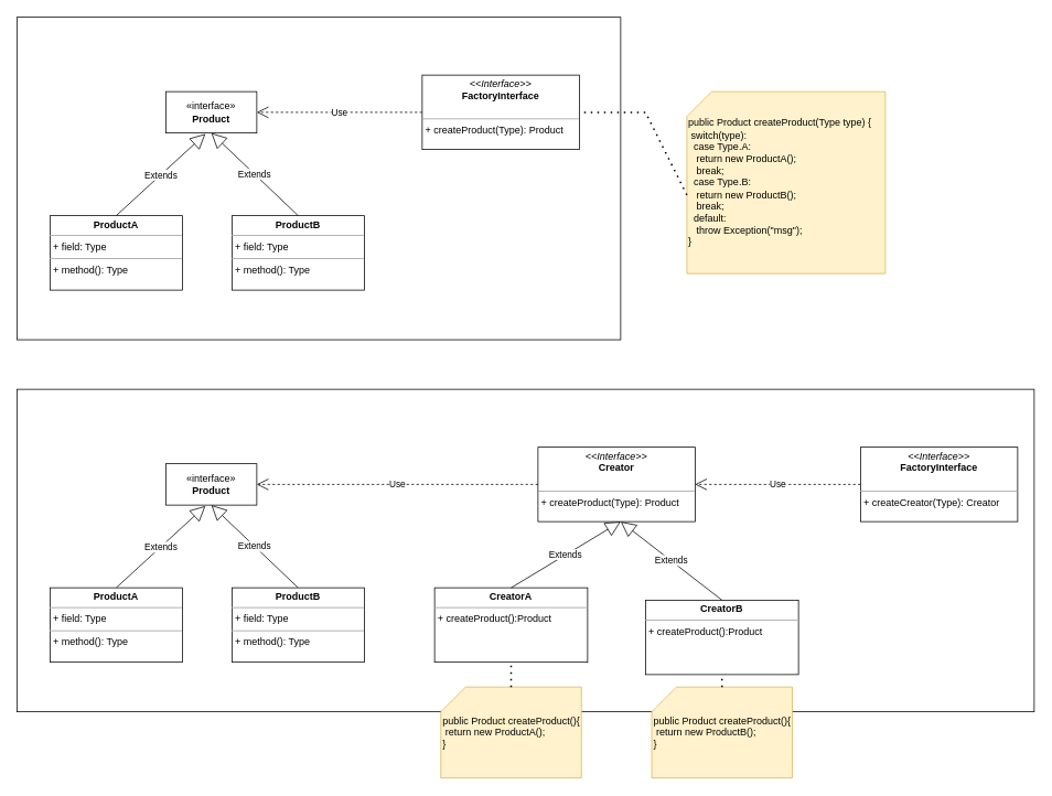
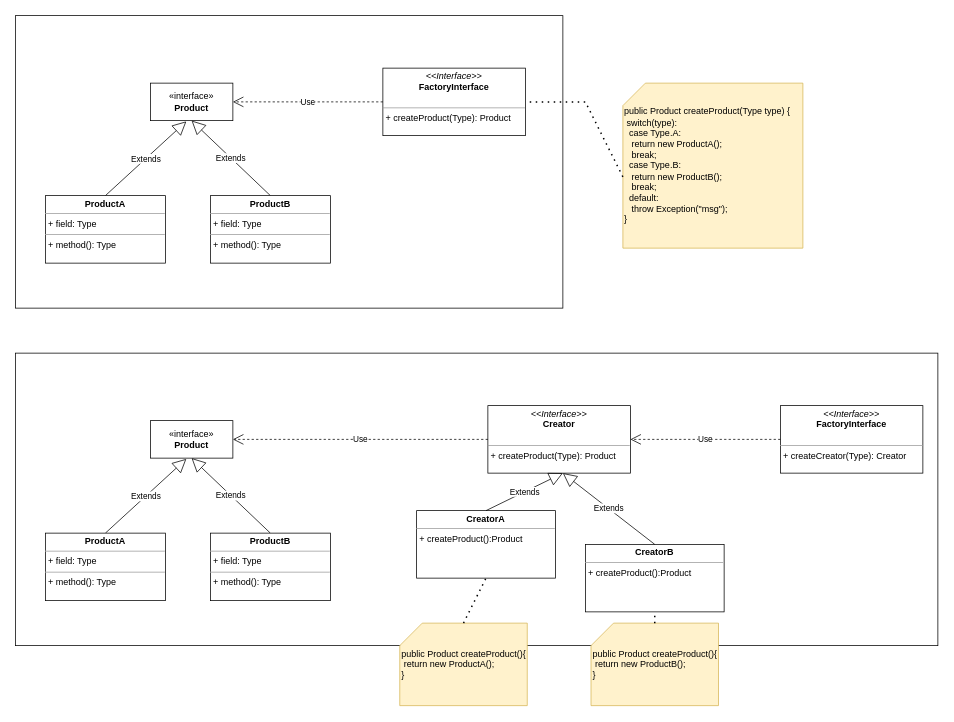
- <mxCell id="20" value="&lt;p style=&quot;margin:0px;margin-top:4px;text-align:center;&quot;&gt;&lt;b&gt;CreatorA&lt;/b&gt;&lt;/p&gt;&lt;hr size=&quot;1&quot;&gt;&lt;p style=&quot;margin:0px;margin-left:4px;&quot;&gt;+ createProduct():Product&lt;br&gt;&lt;/p&gt;" style="verticalAlign=top;align=left;overflow=fill;fontSize=12;fontFamily=Helvetica;html=1;whiteSpace=wrap;" vertex="1" parent="1"><mxGeometry x="525" y="710" width="185" height="90" as="geometry" /></mxCell>
+ <mxCell id="20" value="&lt;p style=&quot;margin:0px;margin-top:4px;text-align:center;&quot;&gt;&lt;b&gt;CreatorA&lt;/b&gt;&lt;/p&gt;&lt;hr size=&quot;1&quot;&gt;&lt;p style=&quot;margin:0px;margin-left:4px;&quot;&gt;+ createProduct():Product&lt;br&gt;&lt;/p&gt;" style="verticalAlign=top;align=left;overflow=fill;fontSize=12;fontFamily=Helvetica;html=1;whiteSpace=wrap;" vertex="1" parent="1"><mxGeometry x="555" y="680" width="185" height="90" as="geometry" /></mxCell>
